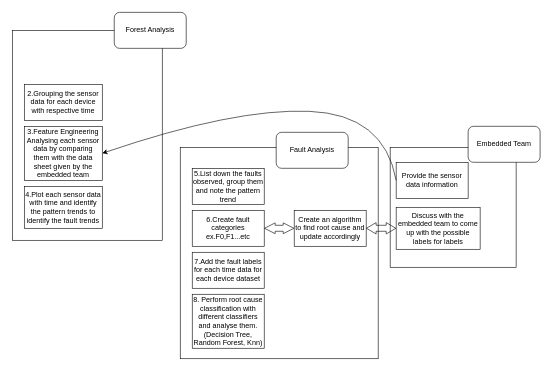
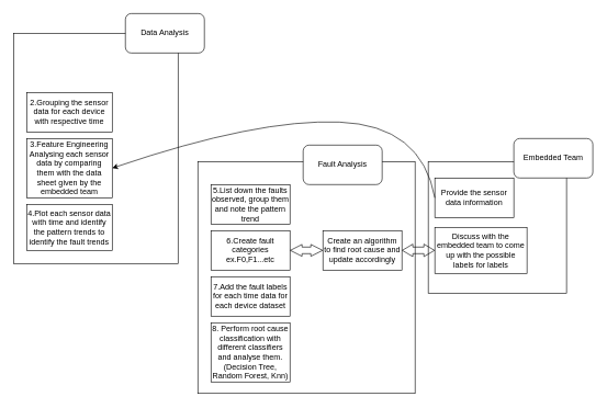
- <mxCell id="6" value="Forest Analysis" style="rounded=1;whiteSpace=wrap;html=1;fillColor=default;" vertex="1" parent="1"><mxGeometry x="190" y="20" width="120" height="60" as="geometry" /></mxCell>
+ <mxCell id="6" value="Data Analysis" style="rounded=1;whiteSpace=wrap;html=1;fillColor=default;" vertex="1" parent="1"><mxGeometry x="190" y="20" width="120" height="60" as="geometry" /></mxCell>
